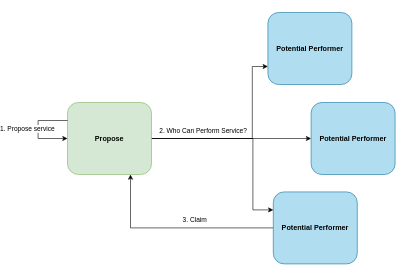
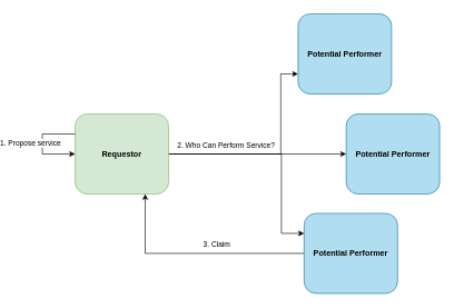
- <mxCell id="6" value="&lt;b&gt;Propose&lt;/b&gt;" style="rounded=1;whiteSpace=wrap;html=1;fillColor=#d5e8d4;strokeColor=#82b366;" vertex="1" parent="1"><mxGeometry x="69" y="170" width="140" height="120" as="geometry" /></mxCell>
+ <mxCell id="6" value="&lt;b&gt;Requestor&lt;/b&gt;" style="rounded=1;whiteSpace=wrap;html=1;fillColor=#d5e8d4;strokeColor=#82b366;" vertex="1" parent="1"><mxGeometry x="69" y="170" width="140" height="120" as="geometry" /></mxCell>
